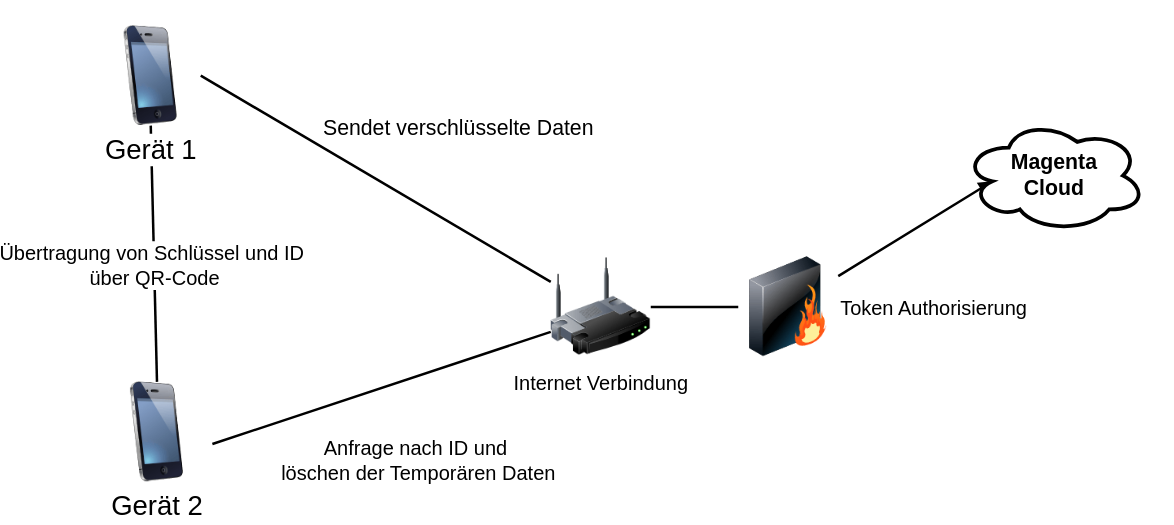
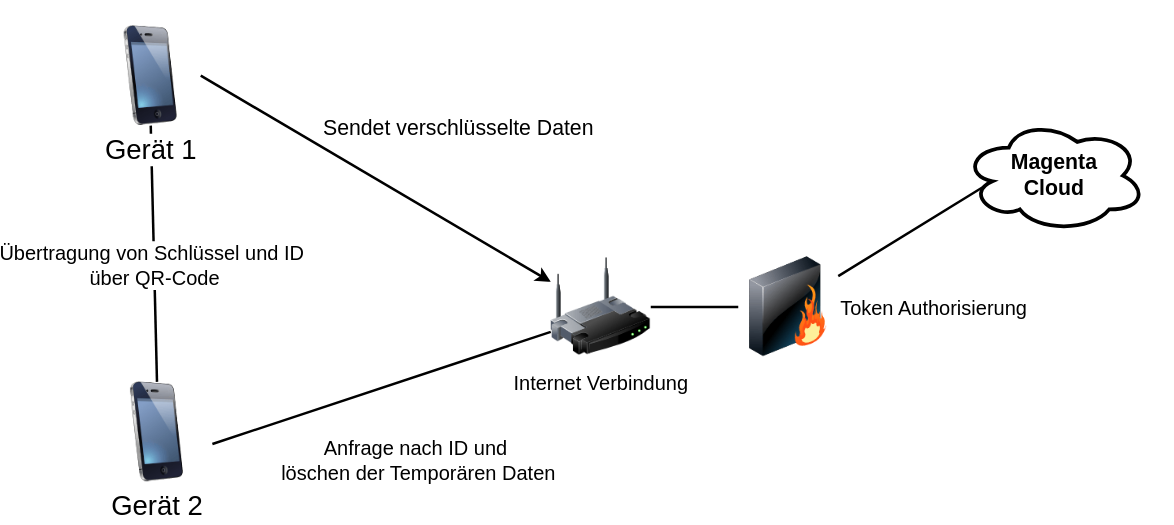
- <mxCell id="6" style="edgeStyle=none;rounded=0;html=1;labelBackgroundColor=none;endArrow=block;strokeWidth=2;fontFamily=Verdana;fontSize=22;entryX=0.16;entryY=0.55;entryDx=0;entryDy=0;entryPerimeter=0;" parent="1" source="7" target="9" edge="1"><mxGeometry relative="1" as="geometry"><mxPoint x="390" y="145" as="targetPoint" /></mxGeometry></mxCell>
+ <mxCell id="6" style="edgeStyle=none;rounded=0;html=1;labelBackgroundColor=none;endArrow=none;strokeWidth=2;fontFamily=Verdana;fontSize=22;entryX=0.16;entryY=0.55;entryDx=0;entryDy=0;entryPerimeter=0;" parent="1" source="7" target="9" edge="1"><mxGeometry relative="1" as="geometry"><mxPoint x="390" y="145" as="targetPoint" /></mxGeometry></mxCell>
- <mxCell id="11" style="edgeStyle=none;rounded=0;html=1;labelBackgroundColor=none;endArrow=none;strokeWidth=2;fontFamily=Verdana;fontSize=22;exitX=1;exitY=0.5;exitDx=0;exitDy=0;entryX=0;entryY=0.25;entryDx=0;entryDy=0;" edge="1" parent="1" source="10" target="5"><mxGeometry relative="1" as="geometry"><mxPoint x="120" y="145" as="sourcePoint" /><mxPoint x="220" y="145" as="targetPoint" /></mxGeometry></mxCell>
+ <mxCell id="11" style="edgeStyle=none;rounded=0;html=1;labelBackgroundColor=none;endArrow=classic;strokeWidth=2;fontFamily=Verdana;fontSize=22;exitX=1;exitY=0.5;exitDx=0;exitDy=0;entryX=0;entryY=0.25;entryDx=0;entryDy=0;" edge="1" parent="1" source="10" target="5"><mxGeometry relative="1" as="geometry"><mxPoint x="120" y="145" as="sourcePoint" /><mxPoint x="220" y="145" as="targetPoint" /></mxGeometry></mxCell>
